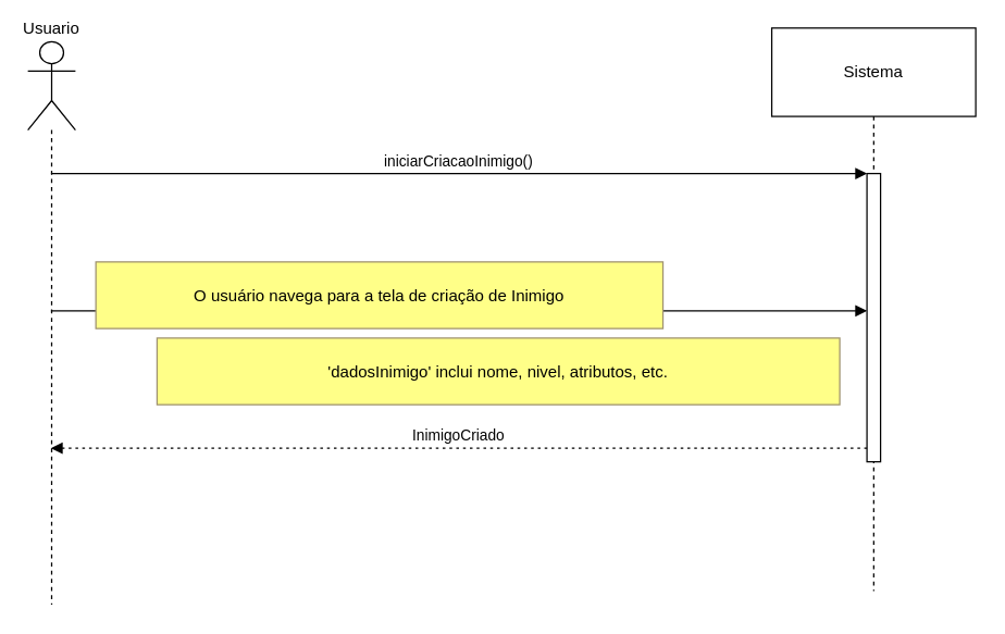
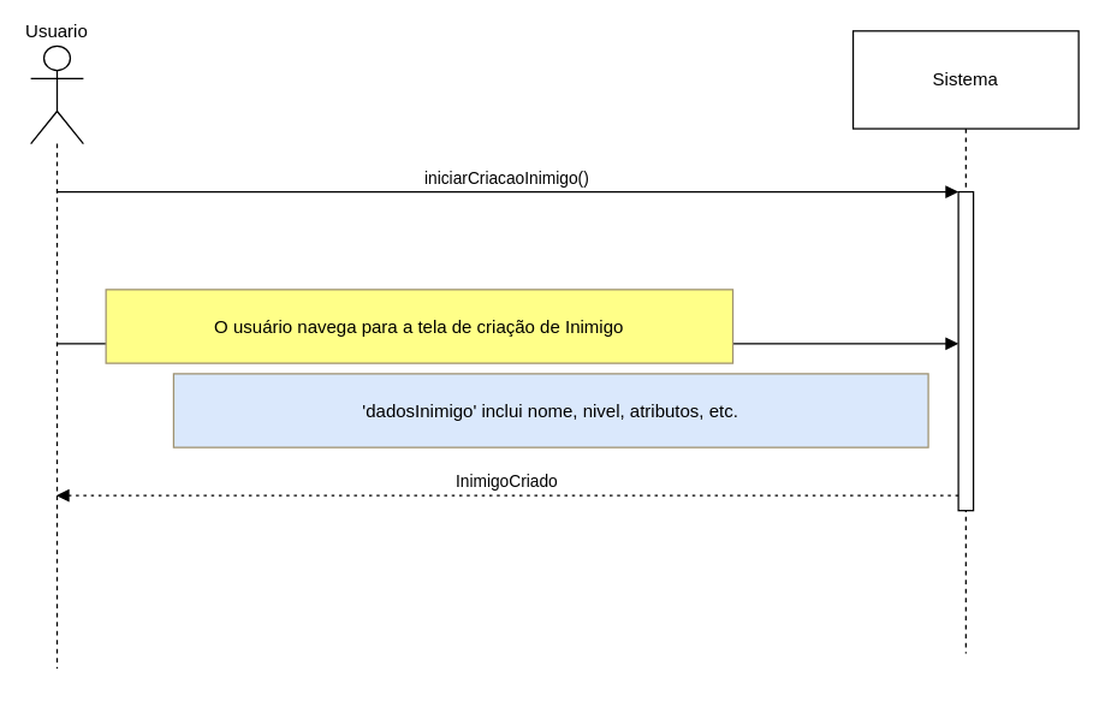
- <mxCell id="9" value="'dadosInimigo' inclui nome, nivel, atributos, etc." style="fillColor=#ffff88;strokeColor=#9E916F;" vertex="1" parent="1"><mxGeometry x="115" y="248" width="502" height="49" as="geometry" /></mxCell>
+ <mxCell id="9" value="'dadosInimigo' inclui nome, nivel, atributos, etc." style="fillColor=#dae8fc;strokeColor=#9E916F;" vertex="1" parent="1"><mxGeometry x="115" y="248" width="502" height="49" as="geometry" /></mxCell>
